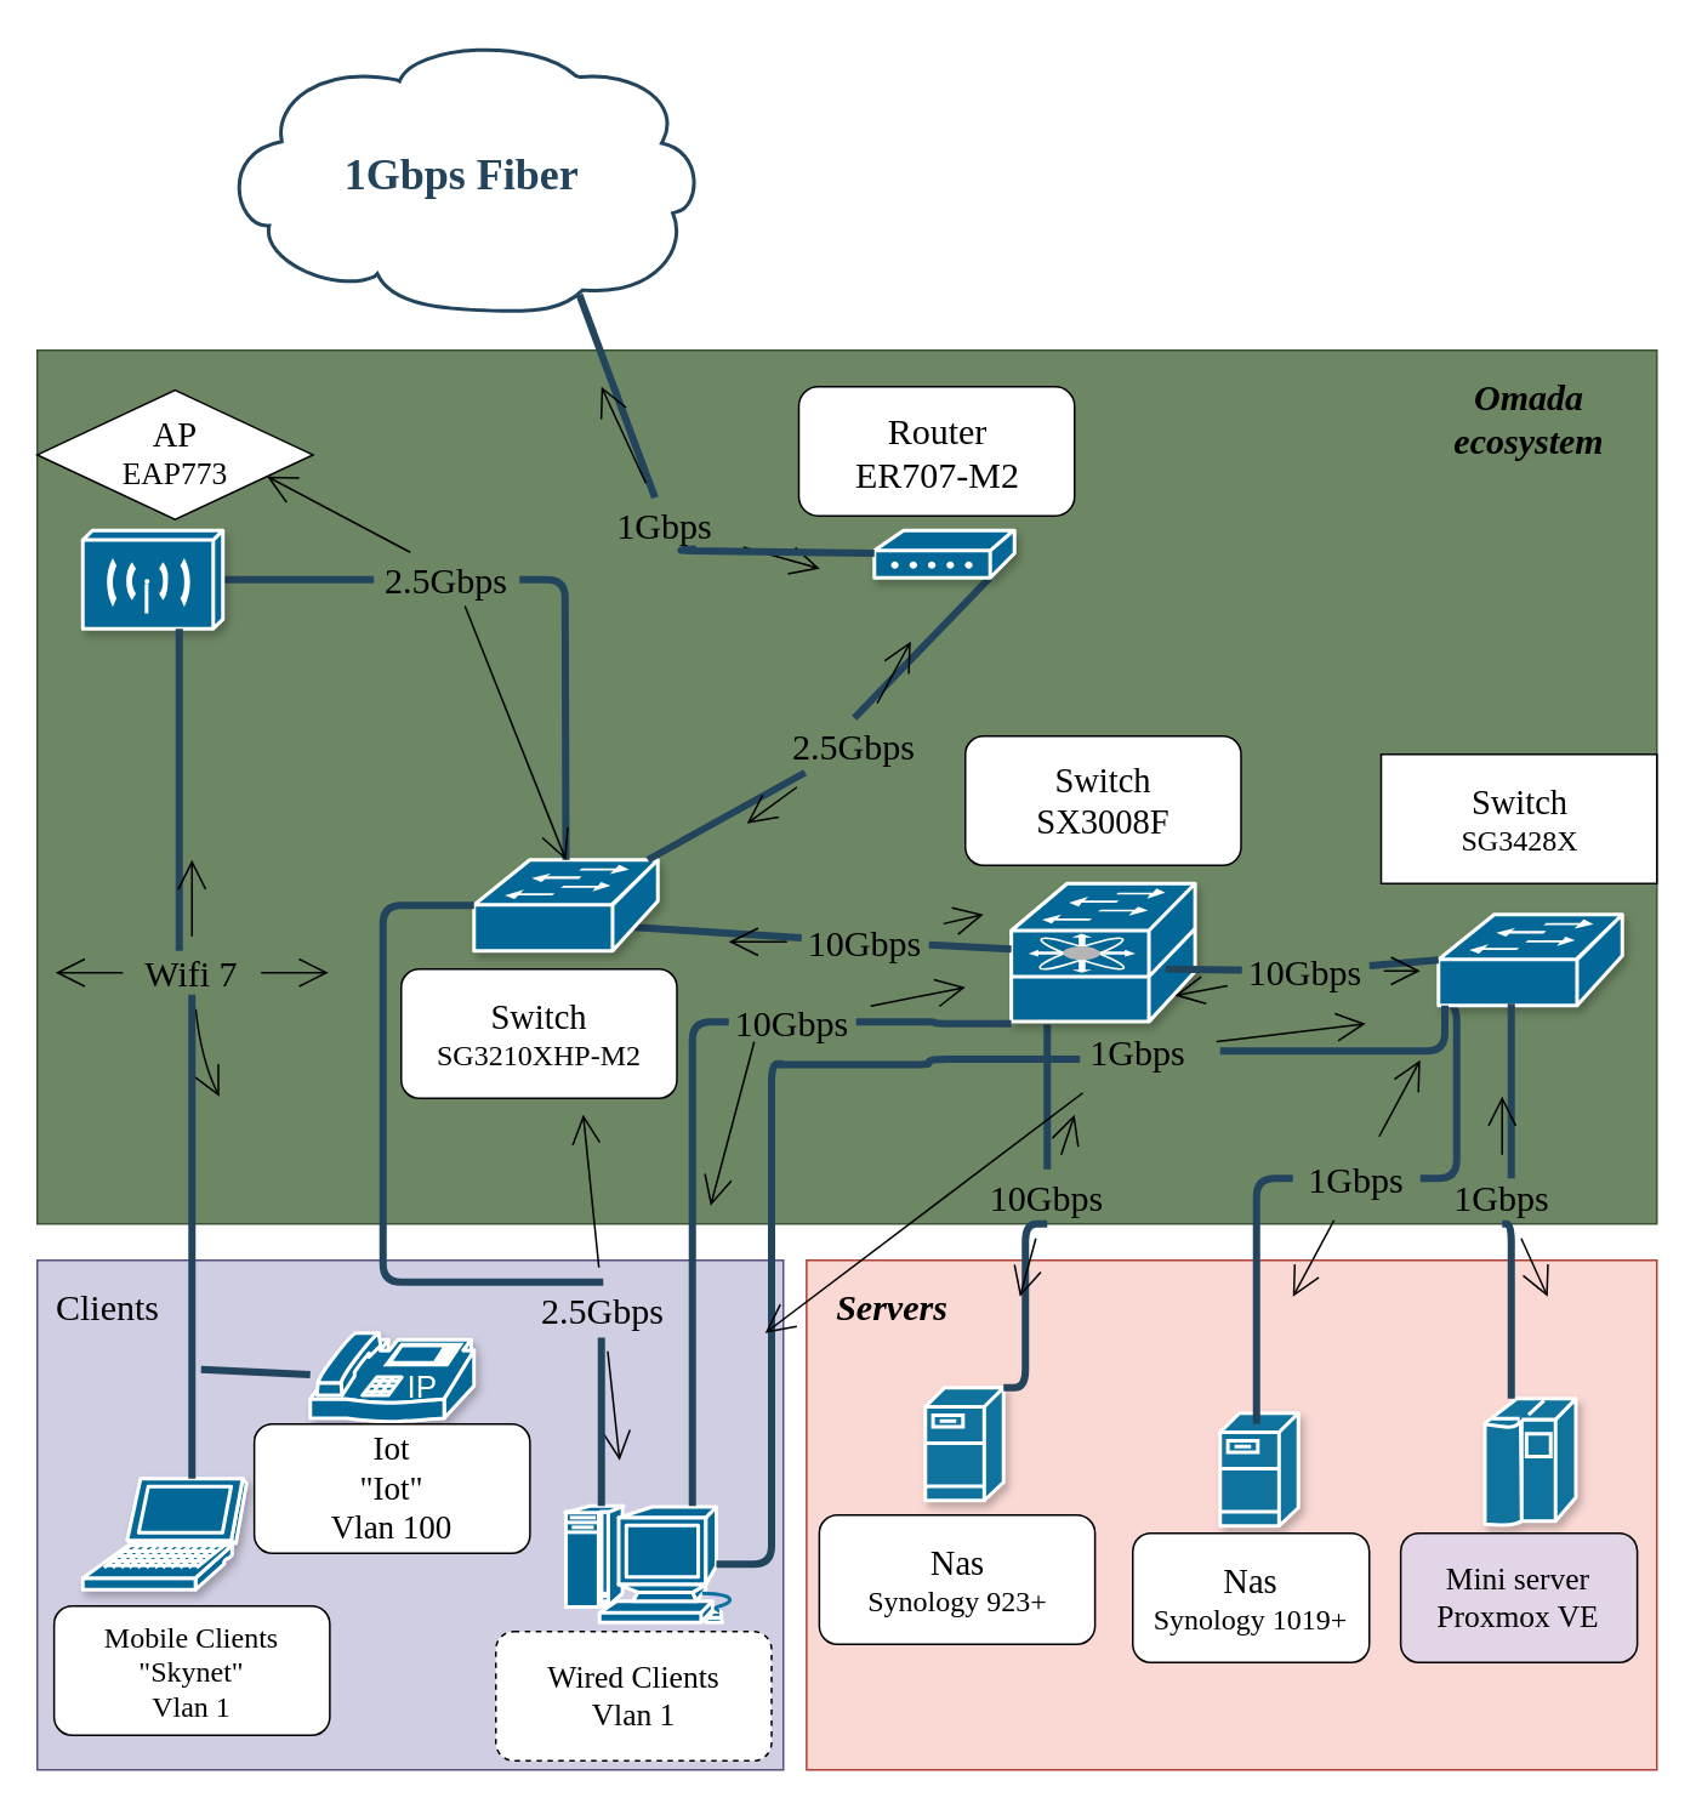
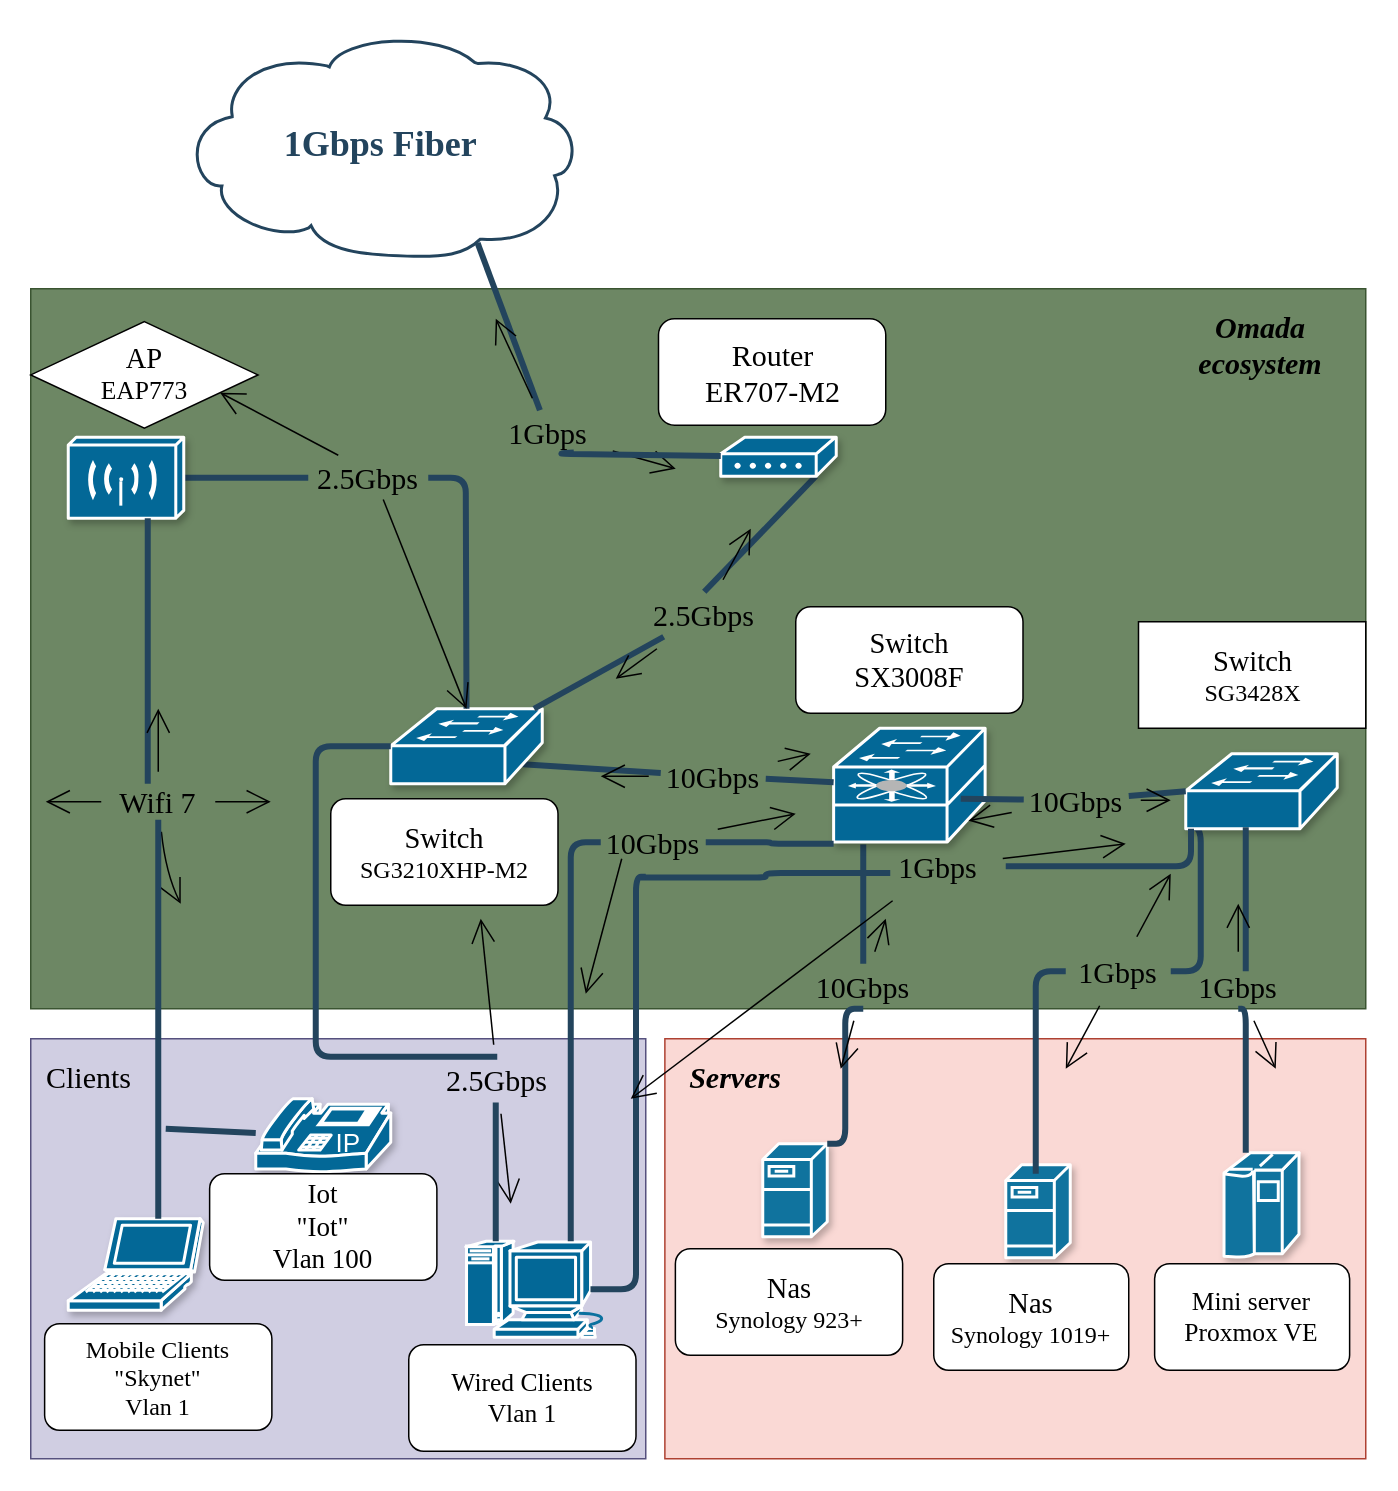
- <mxCell id="58" value="&lt;div&gt;&lt;font style=&quot;font-size: 17px;&quot;&gt;Mini server&lt;/font&gt;&lt;/div&gt;&lt;div&gt;&lt;font style=&quot;font-size: 17px;&quot;&gt;Proxmox VE&lt;/font&gt;&lt;/div&gt;" style="rounded=1;whiteSpace=wrap;html=1;fontFamily=Architects Daughter;fontSource=https%3A%2F%2Ffonts.googleapis.com%2Fcss%3Ffamily%3DArchitects%2BDaughter;arcSize=14;fillColor=#e1d5e7;" vertex="1" parent="1"><mxGeometry x="769.25" y="842" width="130" height="71" as="geometry" /></mxCell>
+ <mxCell id="58" value="&lt;div&gt;&lt;font style=&quot;font-size: 17px;&quot;&gt;Mini server&lt;/font&gt;&lt;/div&gt;&lt;div&gt;&lt;font style=&quot;font-size: 17px;&quot;&gt;Proxmox VE&lt;/font&gt;&lt;/div&gt;" style="rounded=1;whiteSpace=wrap;html=1;fontFamily=Architects Daughter;fontSource=https%3A%2F%2Ffonts.googleapis.com%2Fcss%3Ffamily%3DArchitects%2BDaughter;arcSize=14;" vertex="1" parent="1"><mxGeometry x="769.25" y="842" width="130" height="71" as="geometry" /></mxCell>
- <mxCell id="74" value="&lt;div&gt;&lt;font style=&quot;font-size: 17px;&quot;&gt;Wired Clients&lt;/font&gt;&lt;/div&gt;&lt;div&gt;&lt;font style=&quot;font-size: 17px;&quot;&gt;Vlan 1&lt;/font&gt;&lt;/div&gt;" style="rounded=1;whiteSpace=wrap;html=1;fontFamily=Architects Daughter;fontSource=https%3A%2F%2Ffonts.googleapis.com%2Fcss%3Ffamily%3DArchitects%2BDaughter;arcSize=14;dashed=1;" vertex="1" parent="1"><mxGeometry x="272" y="896" width="151.5" height="71" as="geometry" /></mxCell>
+ <mxCell id="74" value="&lt;div&gt;&lt;font style=&quot;font-size: 17px;&quot;&gt;Wired Clients&lt;/font&gt;&lt;/div&gt;&lt;div&gt;&lt;font style=&quot;font-size: 17px;&quot;&gt;Vlan 1&lt;/font&gt;&lt;/div&gt;" style="rounded=1;whiteSpace=wrap;html=1;fontFamily=Architects Daughter;fontSource=https%3A%2F%2Ffonts.googleapis.com%2Fcss%3Ffamily%3DArchitects%2BDaughter;arcSize=14;" vertex="1" parent="1"><mxGeometry x="272" y="896" width="151.5" height="71" as="geometry" /></mxCell>
